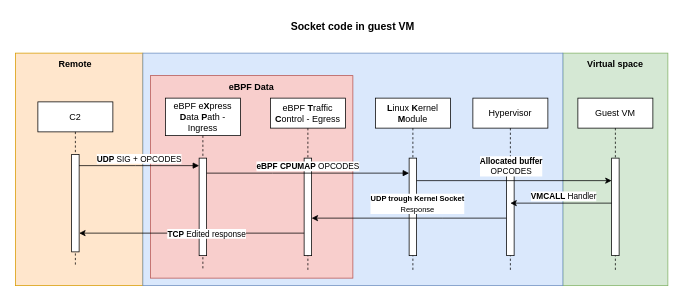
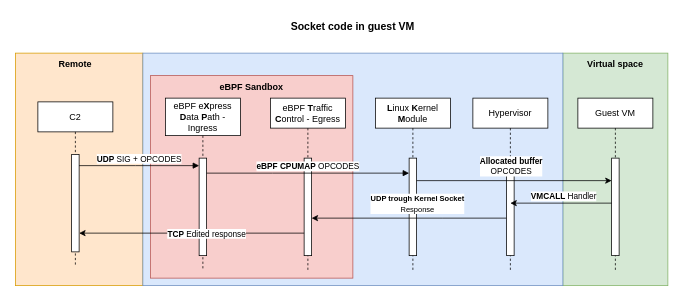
- <mxCell id="29" value="&lt;b&gt;eBPF Data&lt;br&gt;&lt;/b&gt;" style="text;html=1;align=center;verticalAlign=middle;whiteSpace=wrap;rounded=0;" vertex="1" parent="1"><mxGeometry x="285" width="100" height="30" as="geometry" y="100" /></mxCell>
+ <mxCell id="29" value="&lt;b&gt;eBPF Sandbox&lt;br&gt;&lt;/b&gt;" style="text;html=1;align=center;verticalAlign=middle;whiteSpace=wrap;rounded=0;" vertex="1" parent="1"><mxGeometry x="285" width="100" height="30" as="geometry" y="100" /></mxCell>
